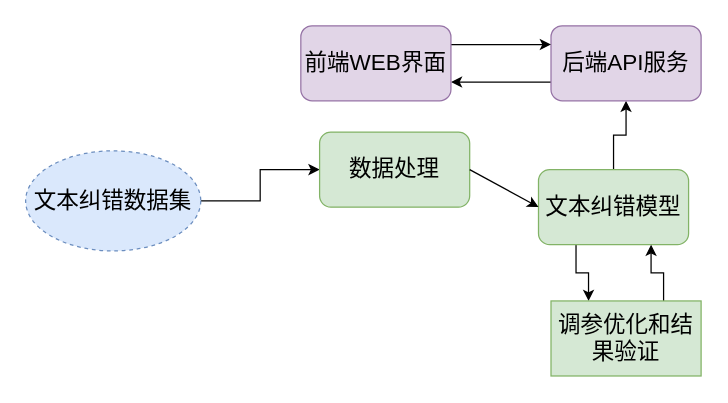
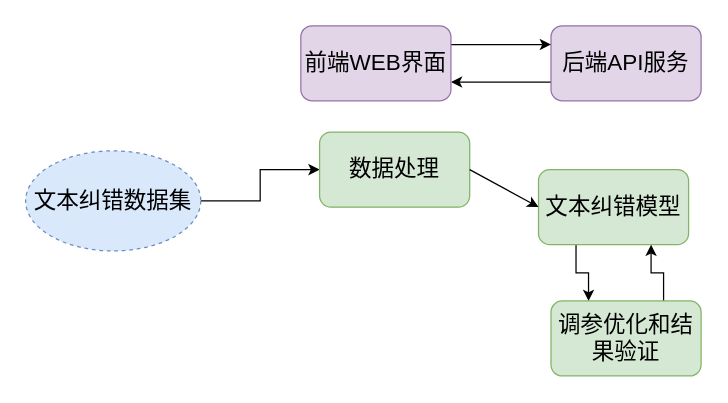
- <mxCell id="6" style="edgeStyle=orthogonalEdgeStyle;rounded=0;orthogonalLoop=1;jettySize=auto;html=1;exitX=0.5;exitY=0;exitDx=0;exitDy=0;entryX=0.5;entryY=1;entryDx=0;entryDy=0;" edge="1" parent="1" source="7" target="11"><mxGeometry relative="1" as="geometry" /></mxCell>
- <mxCell id="9" value="&lt;font style=&quot;font-size: 18px;&quot;&gt;调参优化和结果验证&lt;/font&gt;" style="whiteSpace=wrap;html=1;fillColor=#d5e8d4;strokeColor=#82b366;rounded=0;" vertex="1" parent="1"><mxGeometry x="440" y="240" width="120" height="60" as="geometry" /></mxCell>
+ <mxCell id="9" value="&lt;font style=&quot;font-size: 18px;&quot;&gt;调参优化和结果验证&lt;/font&gt;" style="rounded=1;whiteSpace=wrap;html=1;fillColor=#d5e8d4;strokeColor=#82b366;" vertex="1" parent="1"><mxGeometry x="440" y="240" width="120" height="60" as="geometry" /></mxCell>
